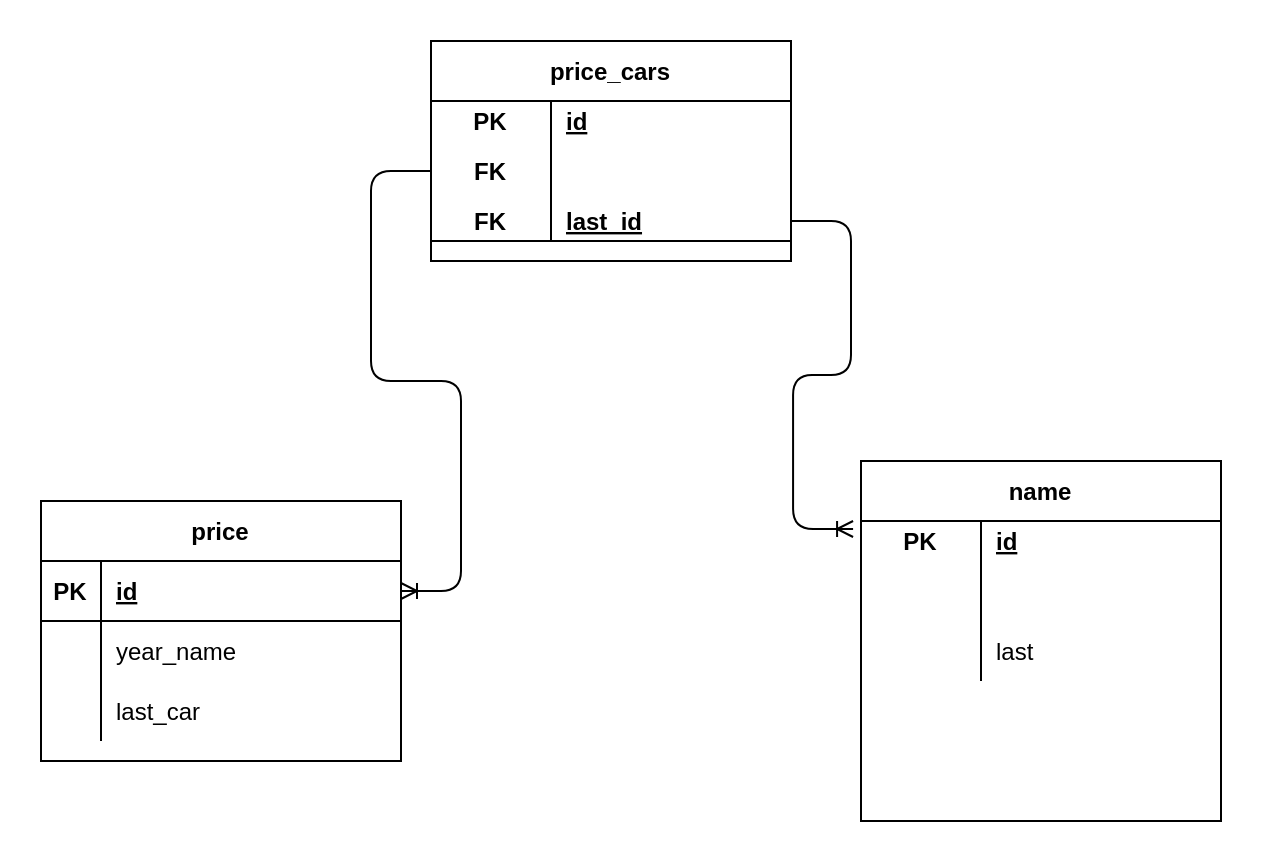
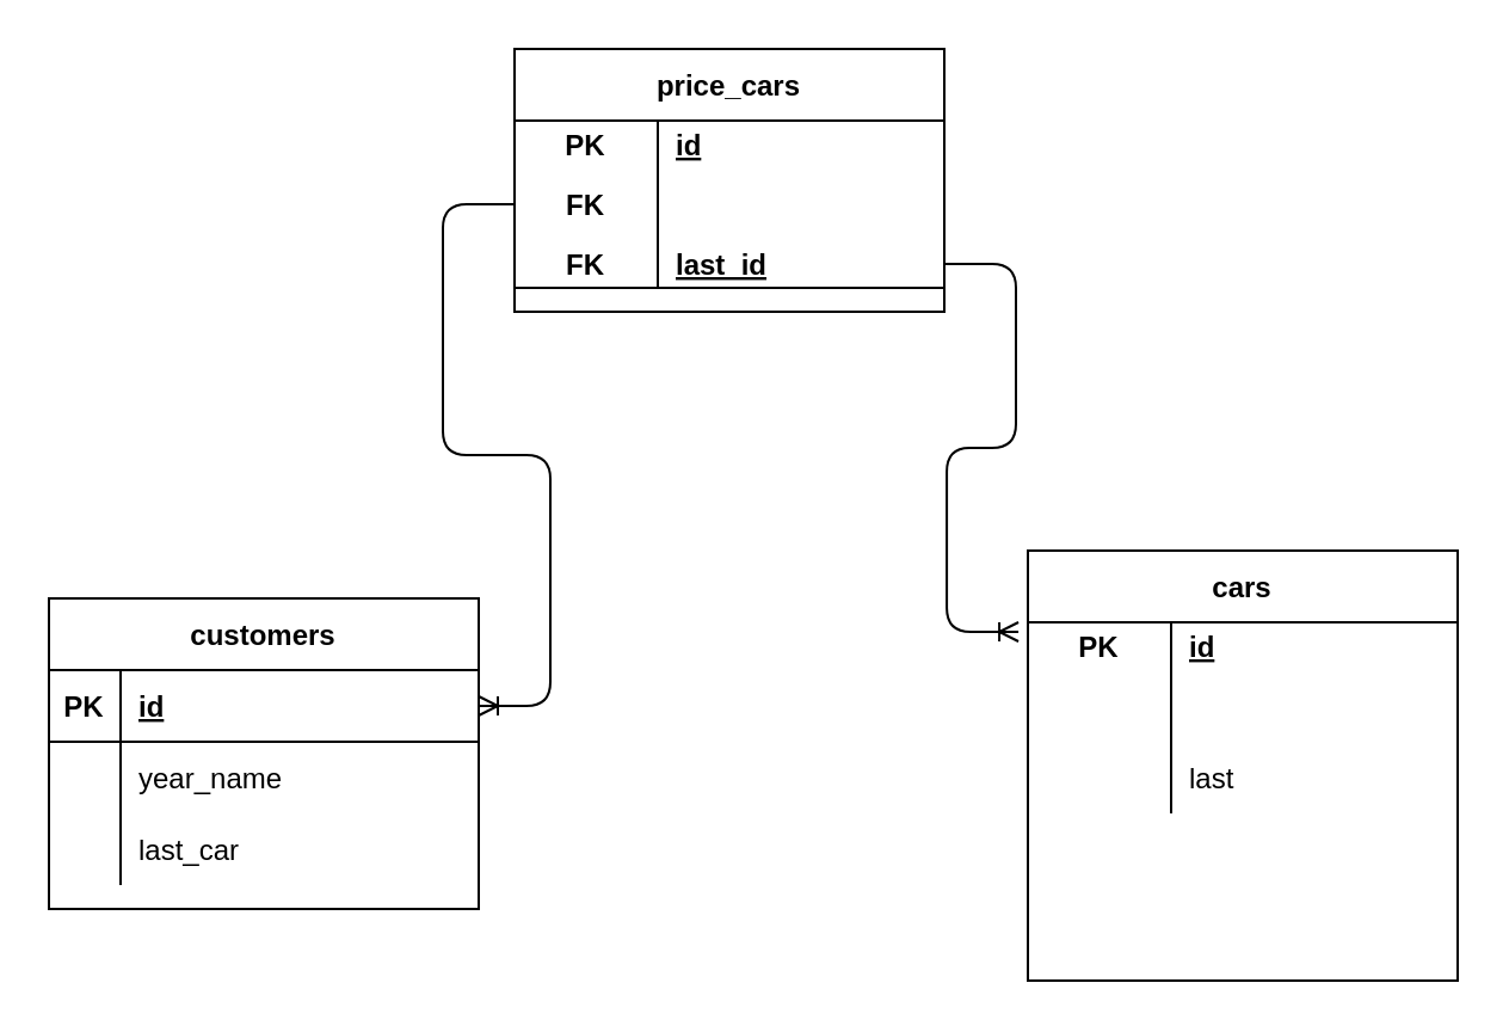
- <mxCell id="21" value="name" style="shape=table;startSize=30;container=1;collapsible=1;childLayout=tableLayout;fixedRows=1;rowLines=0;fontStyle=1;align=center;resizeLast=1;" vertex="1" parent="1"><mxGeometry x="430" y="230" width="180" height="180" as="geometry" /></mxCell>
+ <mxCell id="21" value="cars" style="shape=table;startSize=30;container=1;collapsible=1;childLayout=tableLayout;fixedRows=1;rowLines=0;fontStyle=1;align=center;resizeLast=1;" vertex="1" parent="1"><mxGeometry x="430" y="230" width="180" height="180" as="geometry" /></mxCell>
- <mxCell id="2" value="price" style="shape=table;startSize=30;container=1;collapsible=1;childLayout=tableLayout;fixedRows=1;rowLines=0;fontStyle=1;align=center;resizeLast=1;" vertex="1" parent="1"><mxGeometry x="20" y="250" width="180" height="130" as="geometry" /></mxCell>
+ <mxCell id="2" value="customers" style="shape=table;startSize=30;container=1;collapsible=1;childLayout=tableLayout;fixedRows=1;rowLines=0;fontStyle=1;align=center;resizeLast=1;" vertex="1" parent="1"><mxGeometry x="20" y="250" width="180" height="130" as="geometry" /></mxCell>
